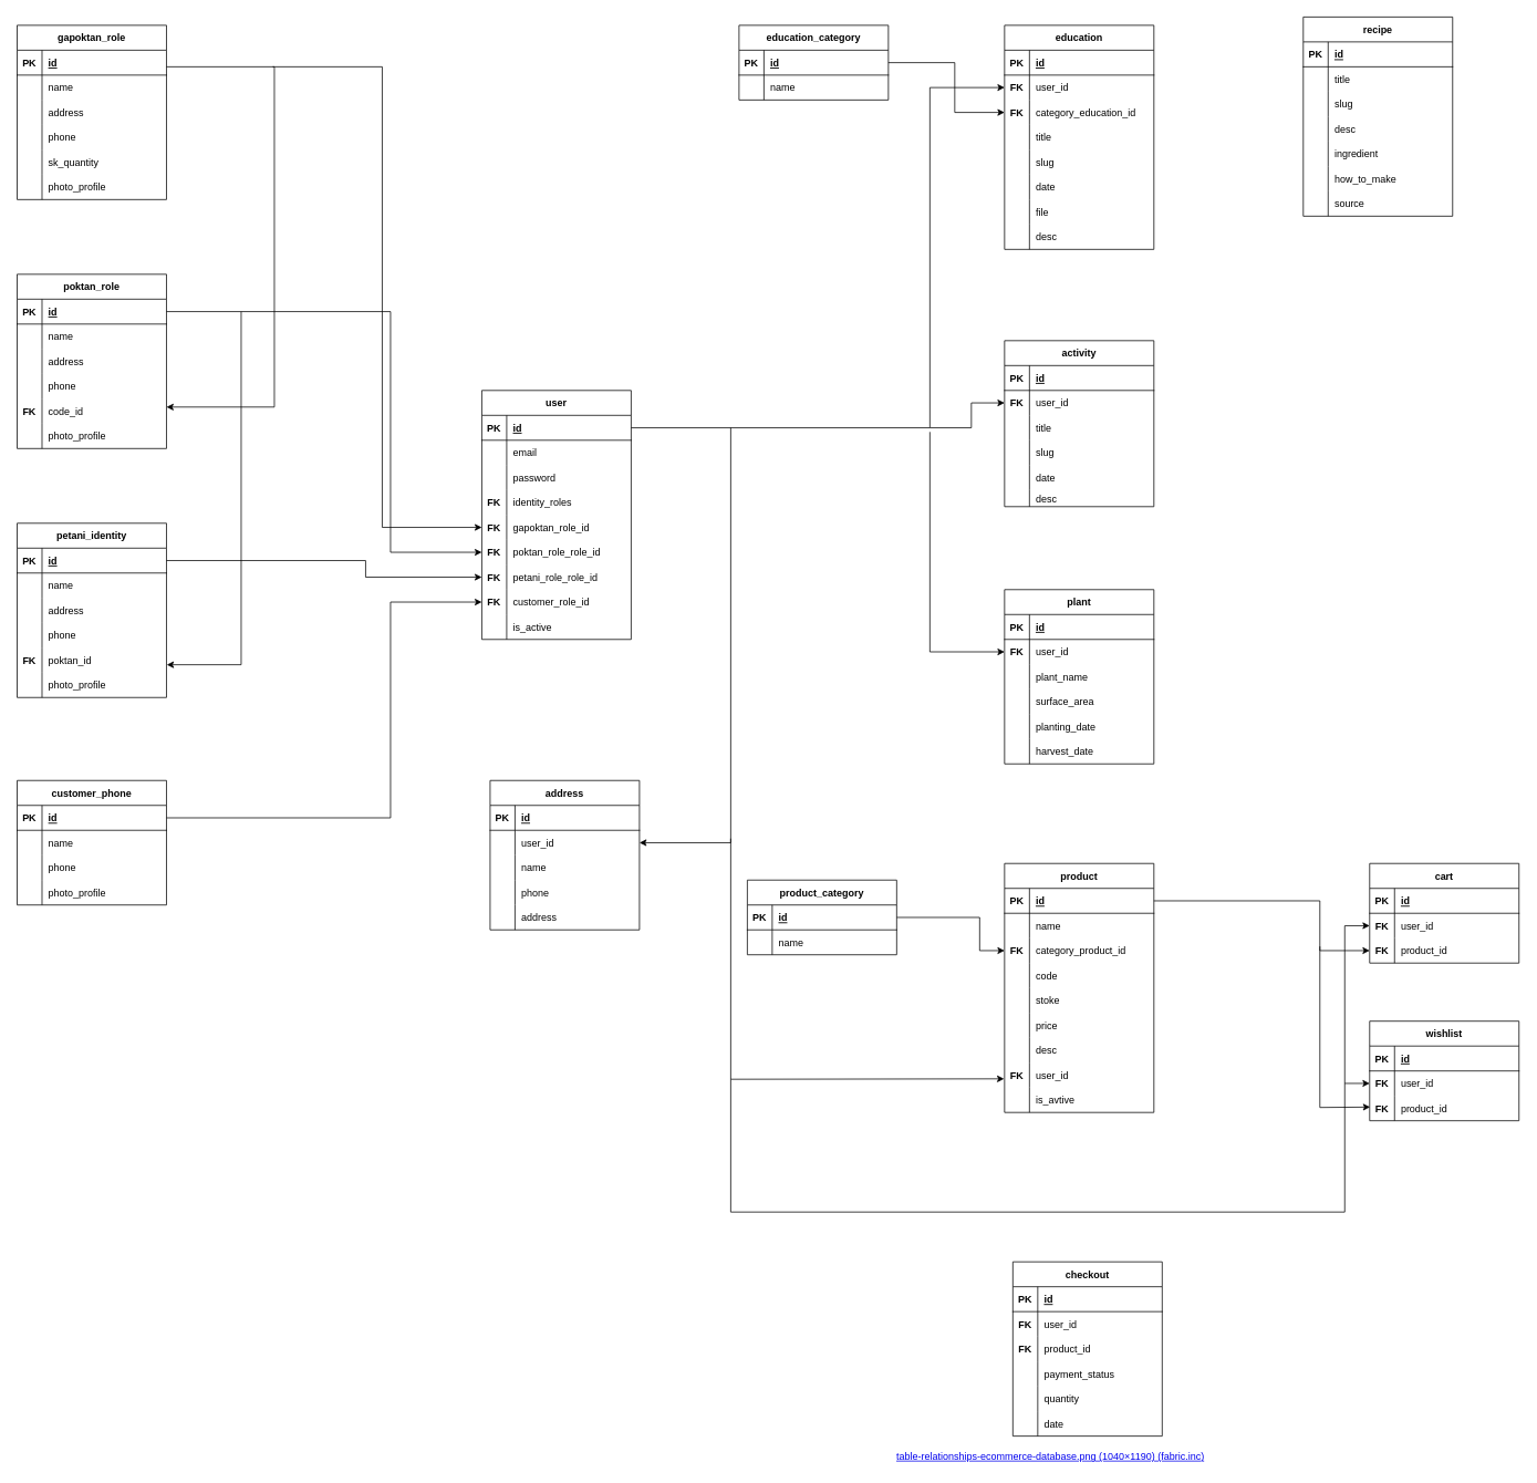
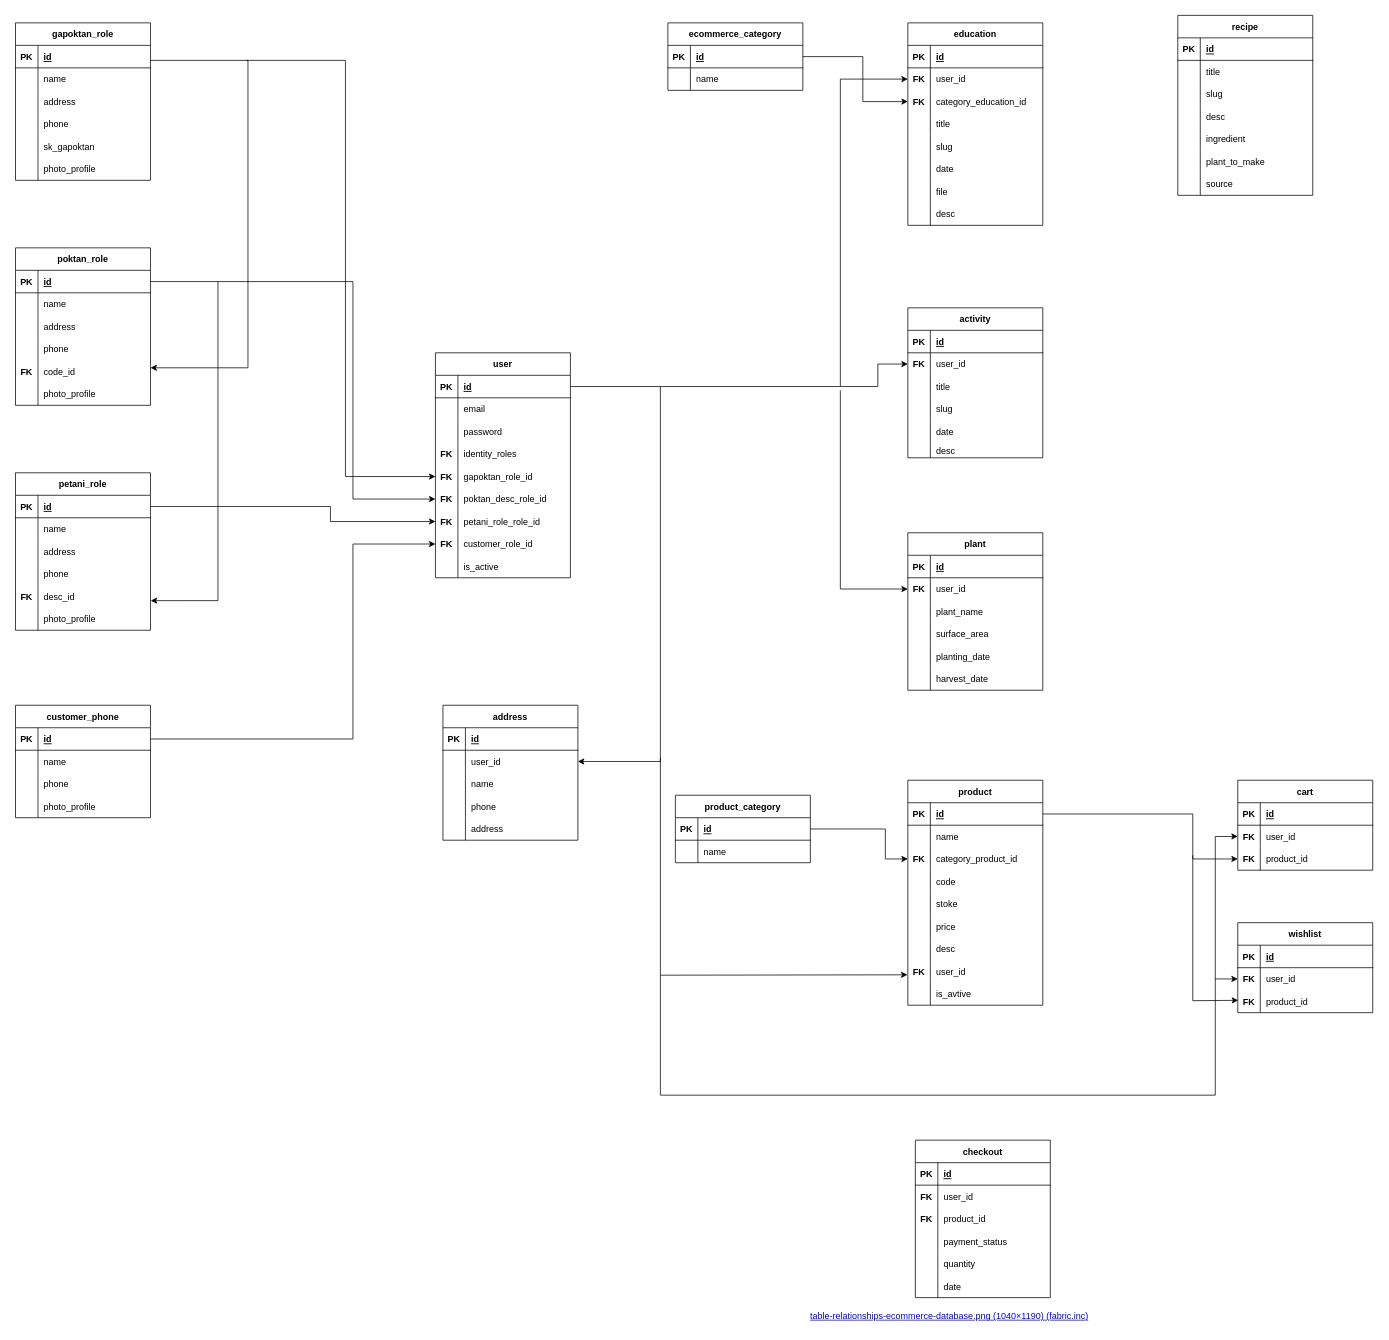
- <mxCell id="66" value="education_category" style="shape=table;startSize=30;container=1;collapsible=1;childLayout=tableLayout;fixedRows=1;rowLines=0;fontStyle=1;align=center;resizeLast=1;" parent="1" vertex="1"><mxGeometry x="890" y="30" width="180" height="90" as="geometry" /></mxCell>
+ <mxCell id="66" value="ecommerce_category" style="shape=table;startSize=30;container=1;collapsible=1;childLayout=tableLayout;fixedRows=1;rowLines=0;fontStyle=1;align=center;resizeLast=1;" parent="1" vertex="1"><mxGeometry x="890" y="30" width="180" height="90" as="geometry" /></mxCell>
- <mxCell id="117" value="sk_quantity" style="shape=partialRectangle;connectable=0;fillColor=none;top=0;left=0;bottom=0;right=0;align=left;spacingLeft=6;overflow=hidden;" parent="115" vertex="1"><mxGeometry x="30" width="150" height="30" as="geometry"><mxRectangle width="150" height="30" as="alternateBounds" /></mxGeometry></mxCell>
+ <mxCell id="117" value="sk_gapoktan" style="shape=partialRectangle;connectable=0;fillColor=none;top=0;left=0;bottom=0;right=0;align=left;spacingLeft=6;overflow=hidden;" parent="115" vertex="1"><mxGeometry x="30" width="150" height="30" as="geometry"><mxRectangle width="150" height="30" as="alternateBounds" /></mxGeometry></mxCell>
- <mxCell id="295" value="how_to_make" style="shape=partialRectangle;connectable=0;fillColor=none;top=0;left=0;bottom=0;right=0;align=left;spacingLeft=6;overflow=hidden;" parent="293" vertex="1"><mxGeometry x="30" width="150" height="30" as="geometry"><mxRectangle width="150" height="30" as="alternateBounds" /></mxGeometry></mxCell>
+ <mxCell id="295" value="plant_to_make" style="shape=partialRectangle;connectable=0;fillColor=none;top=0;left=0;bottom=0;right=0;align=left;spacingLeft=6;overflow=hidden;" parent="293" vertex="1"><mxGeometry x="30" width="150" height="30" as="geometry"><mxRectangle width="150" height="30" as="alternateBounds" /></mxGeometry></mxCell>
- <mxCell id="141" value="petani_identity" style="shape=table;startSize=30;container=1;collapsible=1;childLayout=tableLayout;fixedRows=1;rowLines=0;fontStyle=1;align=center;resizeLast=1;" parent="1" vertex="1"><mxGeometry x="20" y="630" width="180" height="210" as="geometry" /></mxCell>
+ <mxCell id="141" value="petani_role" style="shape=table;startSize=30;container=1;collapsible=1;childLayout=tableLayout;fixedRows=1;rowLines=0;fontStyle=1;align=center;resizeLast=1;" parent="1" vertex="1"><mxGeometry x="20" y="630" width="180" height="210" as="geometry" /></mxCell>
- <mxCell id="91" value="poktan_role_role_id" style="shape=partialRectangle;connectable=0;fillColor=none;top=0;left=0;bottom=0;right=0;align=left;spacingLeft=6;overflow=hidden;" parent="89" vertex="1"><mxGeometry x="30" width="150" height="30" as="geometry"><mxRectangle width="150" height="30" as="alternateBounds" /></mxGeometry></mxCell>
+ <mxCell id="91" value="poktan_desc_role_id" style="shape=partialRectangle;connectable=0;fillColor=none;top=0;left=0;bottom=0;right=0;align=left;spacingLeft=6;overflow=hidden;" parent="89" vertex="1"><mxGeometry x="30" width="150" height="30" as="geometry"><mxRectangle width="150" height="30" as="alternateBounds" /></mxGeometry></mxCell>
- <mxCell id="156" value="poktan_id" style="shape=partialRectangle;connectable=0;fillColor=none;top=0;left=0;bottom=0;right=0;align=left;spacingLeft=6;overflow=hidden;fontStyle=0" parent="154" vertex="1"><mxGeometry x="30" width="150" height="30" as="geometry"><mxRectangle width="150" height="30" as="alternateBounds" /></mxGeometry></mxCell>
+ <mxCell id="156" value="desc_id" style="shape=partialRectangle;connectable=0;fillColor=none;top=0;left=0;bottom=0;right=0;align=left;spacingLeft=6;overflow=hidden;fontStyle=0" parent="154" vertex="1"><mxGeometry x="30" width="150" height="30" as="geometry"><mxRectangle width="150" height="30" as="alternateBounds" /></mxGeometry></mxCell>
